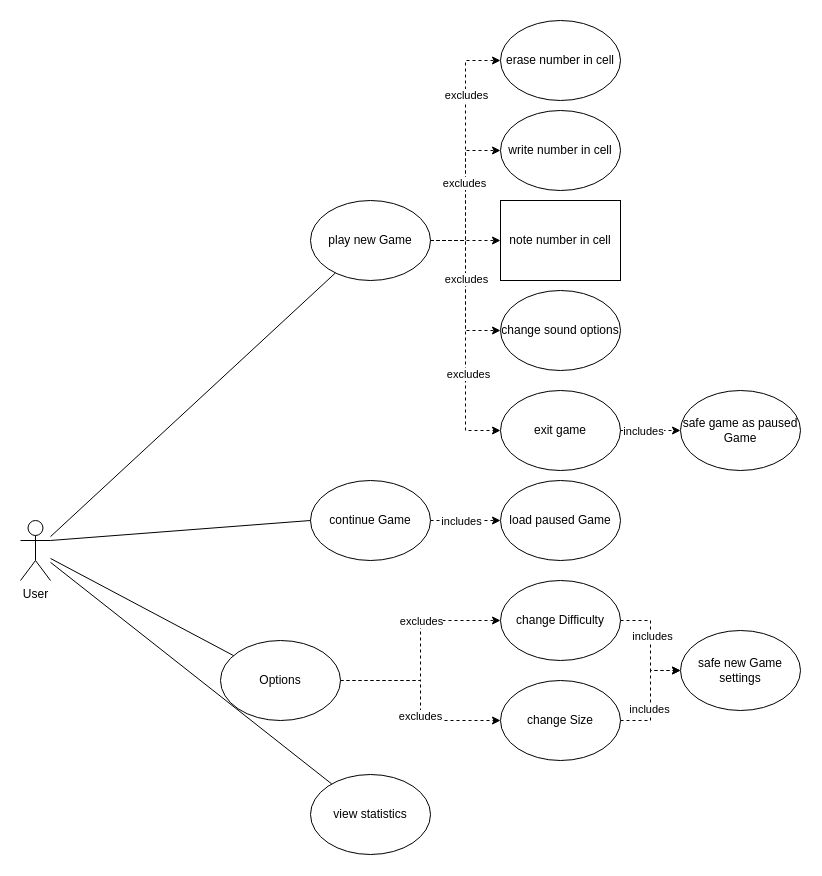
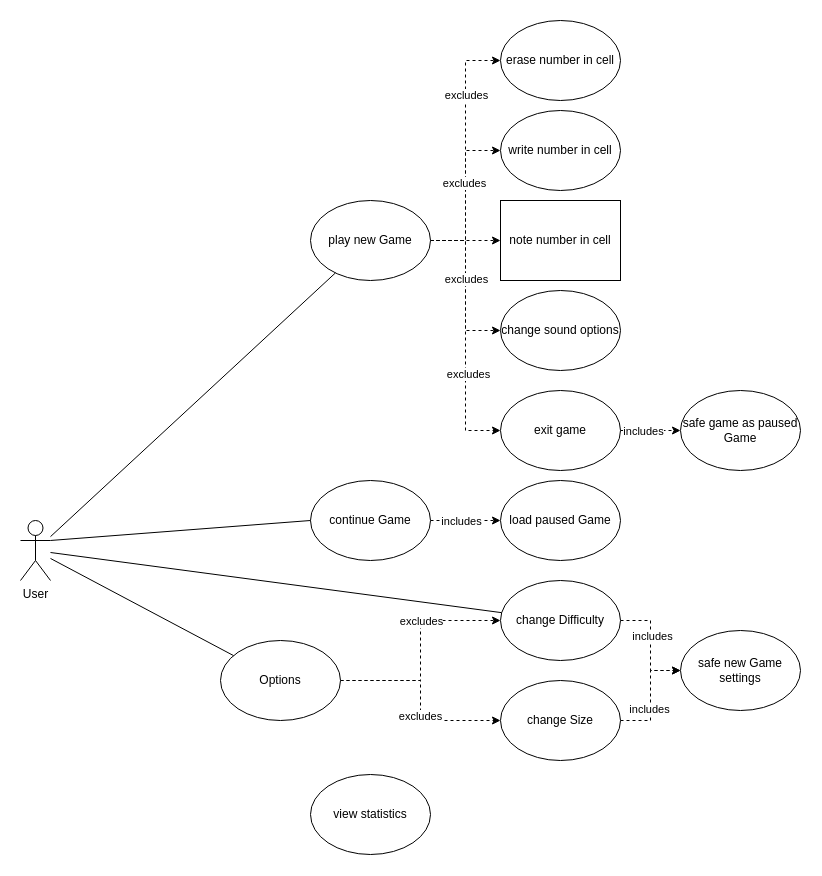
- <mxCell id="28" value="" style="endArrow=none;html=1;" parent="1" source="2" target="27" edge="1"><mxGeometry width="50" height="50" relative="1" as="geometry"><mxPoint x="480" y="890" as="sourcePoint" /><mxPoint x="530" y="840" as="targetPoint" /></mxGeometry></mxCell>
+ <mxCell id="28" value="" style="endArrow=none;html=1;" parent="1" source="2" target="20" edge="1"><mxGeometry width="50" height="50" relative="1" as="geometry"><mxPoint x="480" y="890" as="sourcePoint" /><mxPoint x="530" y="840" as="targetPoint" /></mxGeometry></mxCell>
